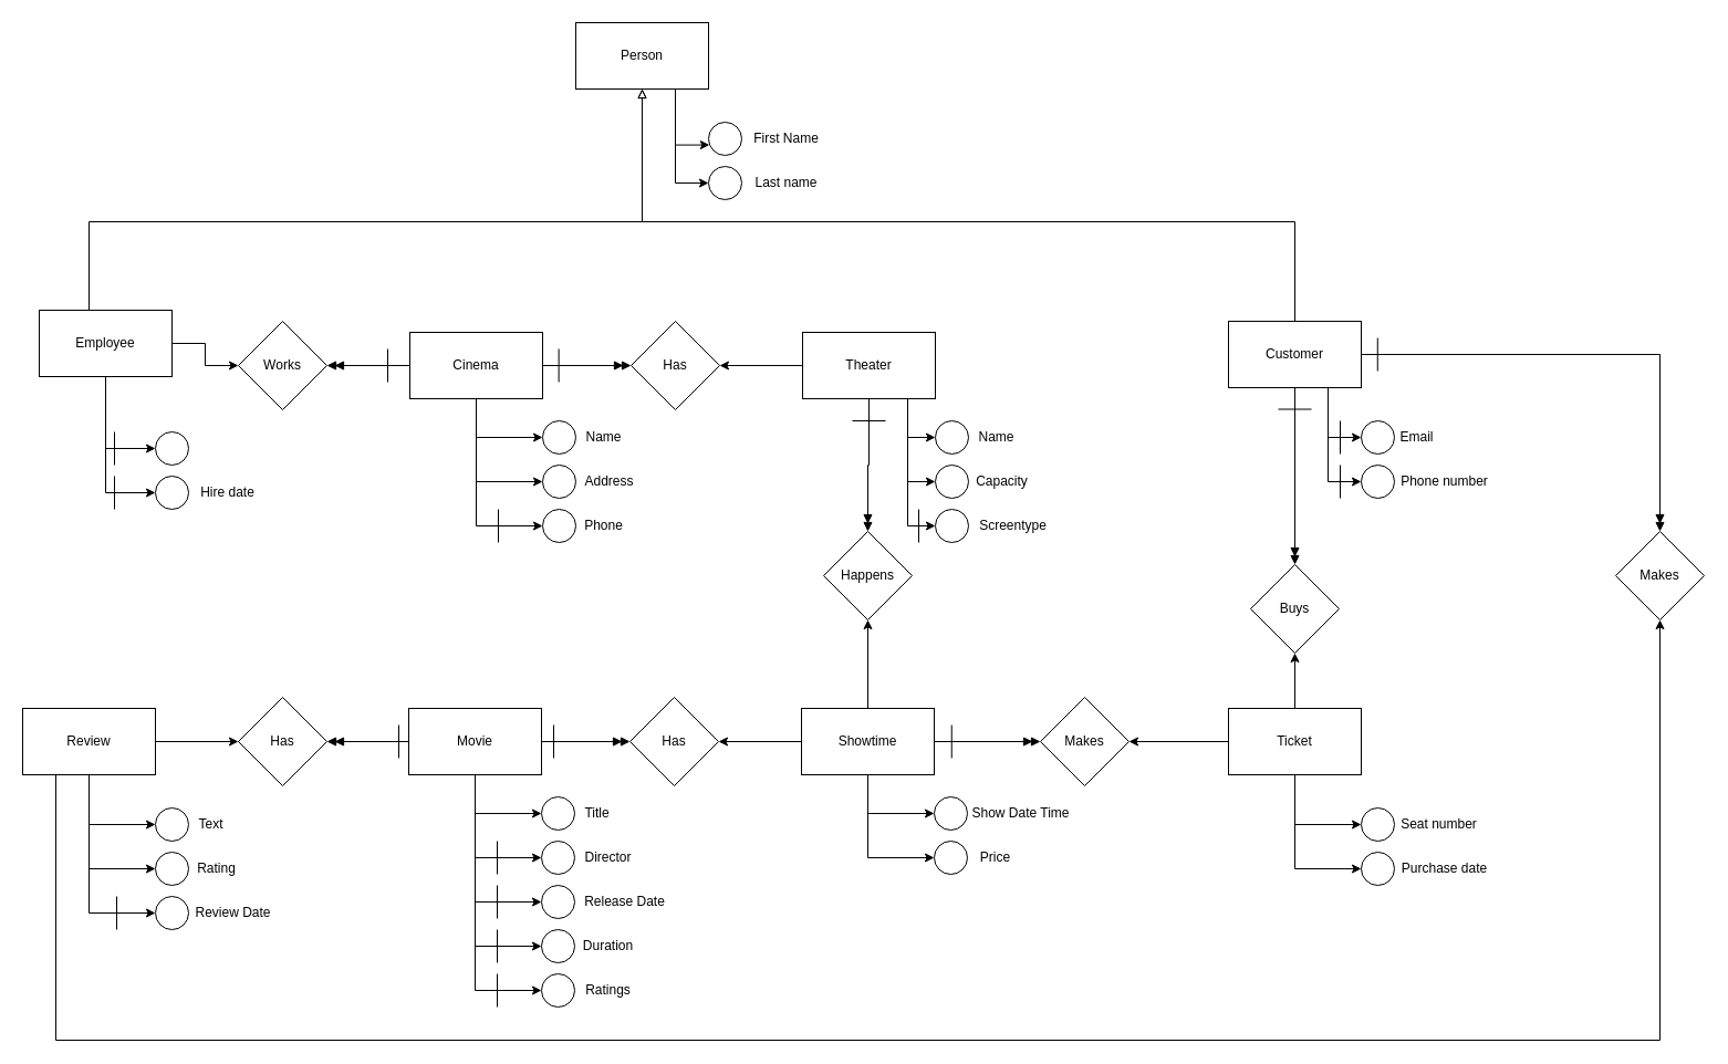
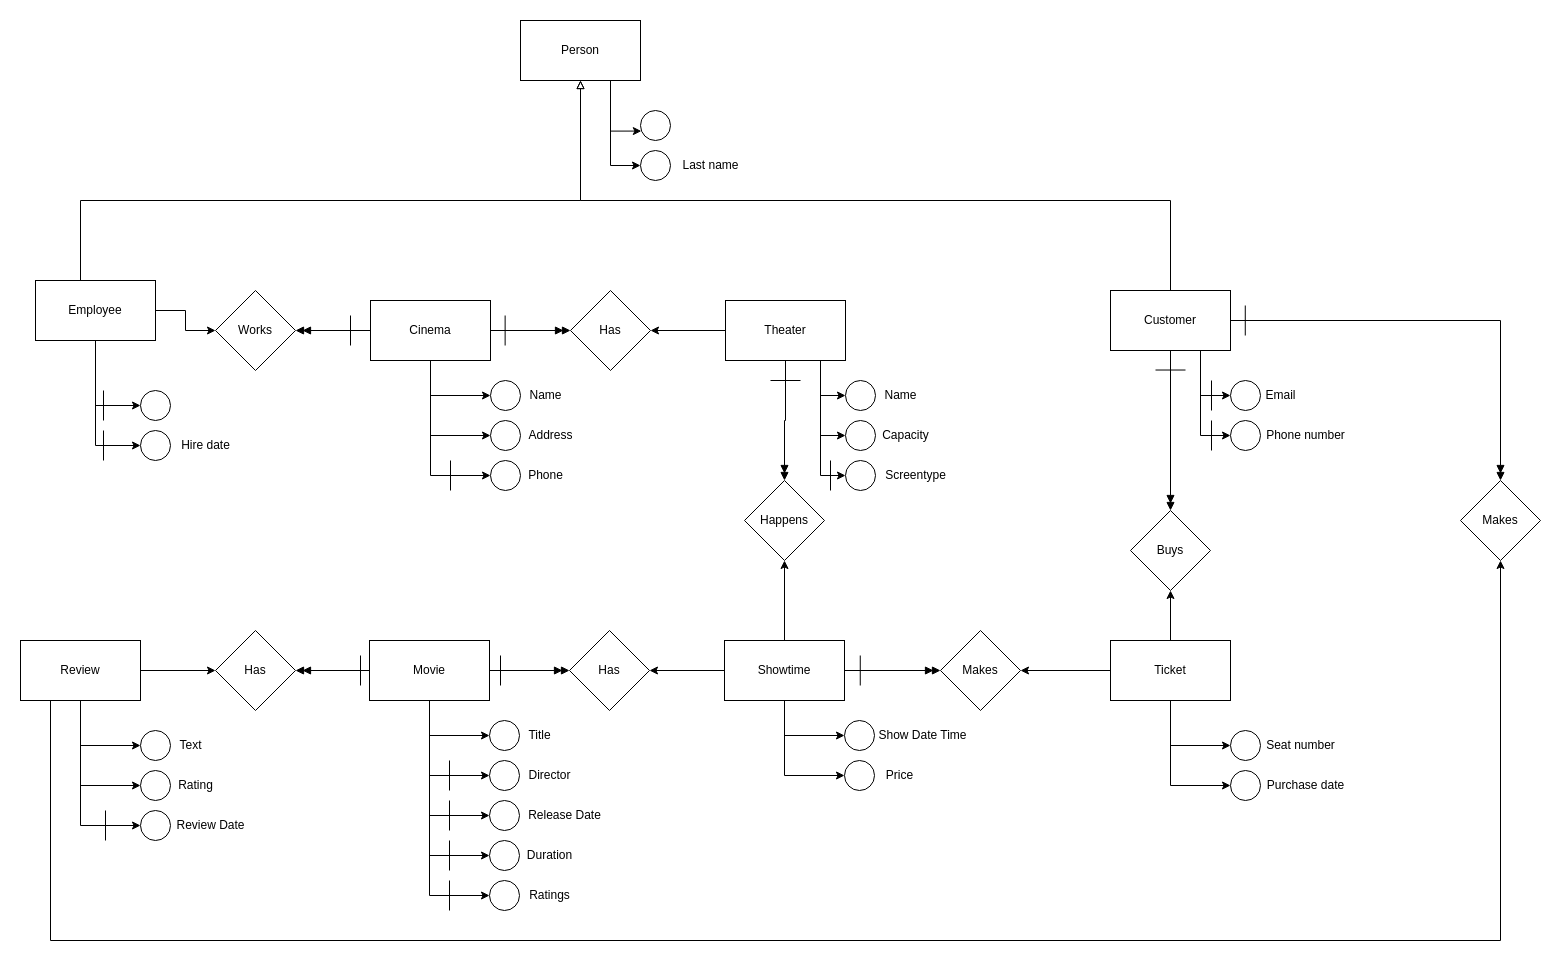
- <mxCell id="120" value="First Name" style="text;html=1;align=center;verticalAlign=middle;resizable=0;points=[];autosize=1;strokeColor=none;fillColor=none;" parent="1" vertex="1"><mxGeometry x="670" y="110" width="80" height="30" as="geometry" /></mxCell>
